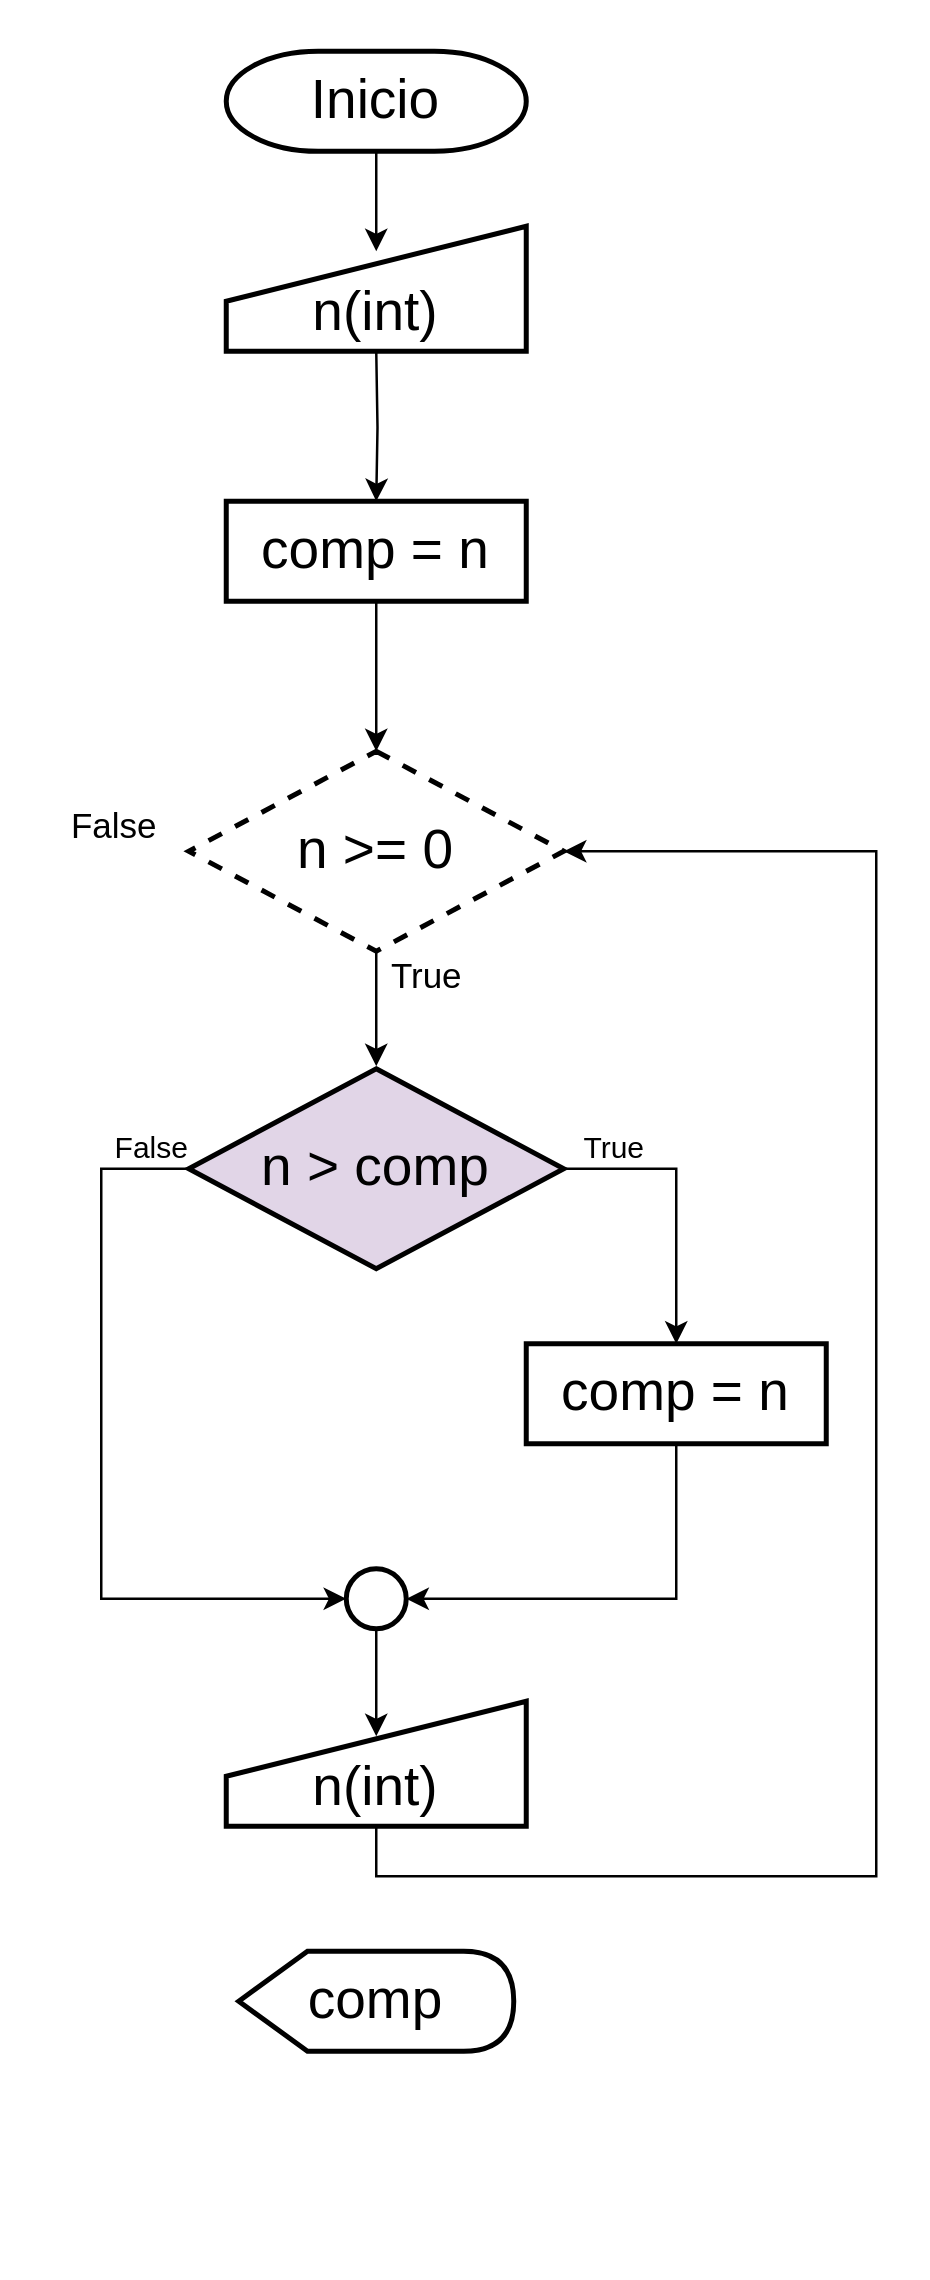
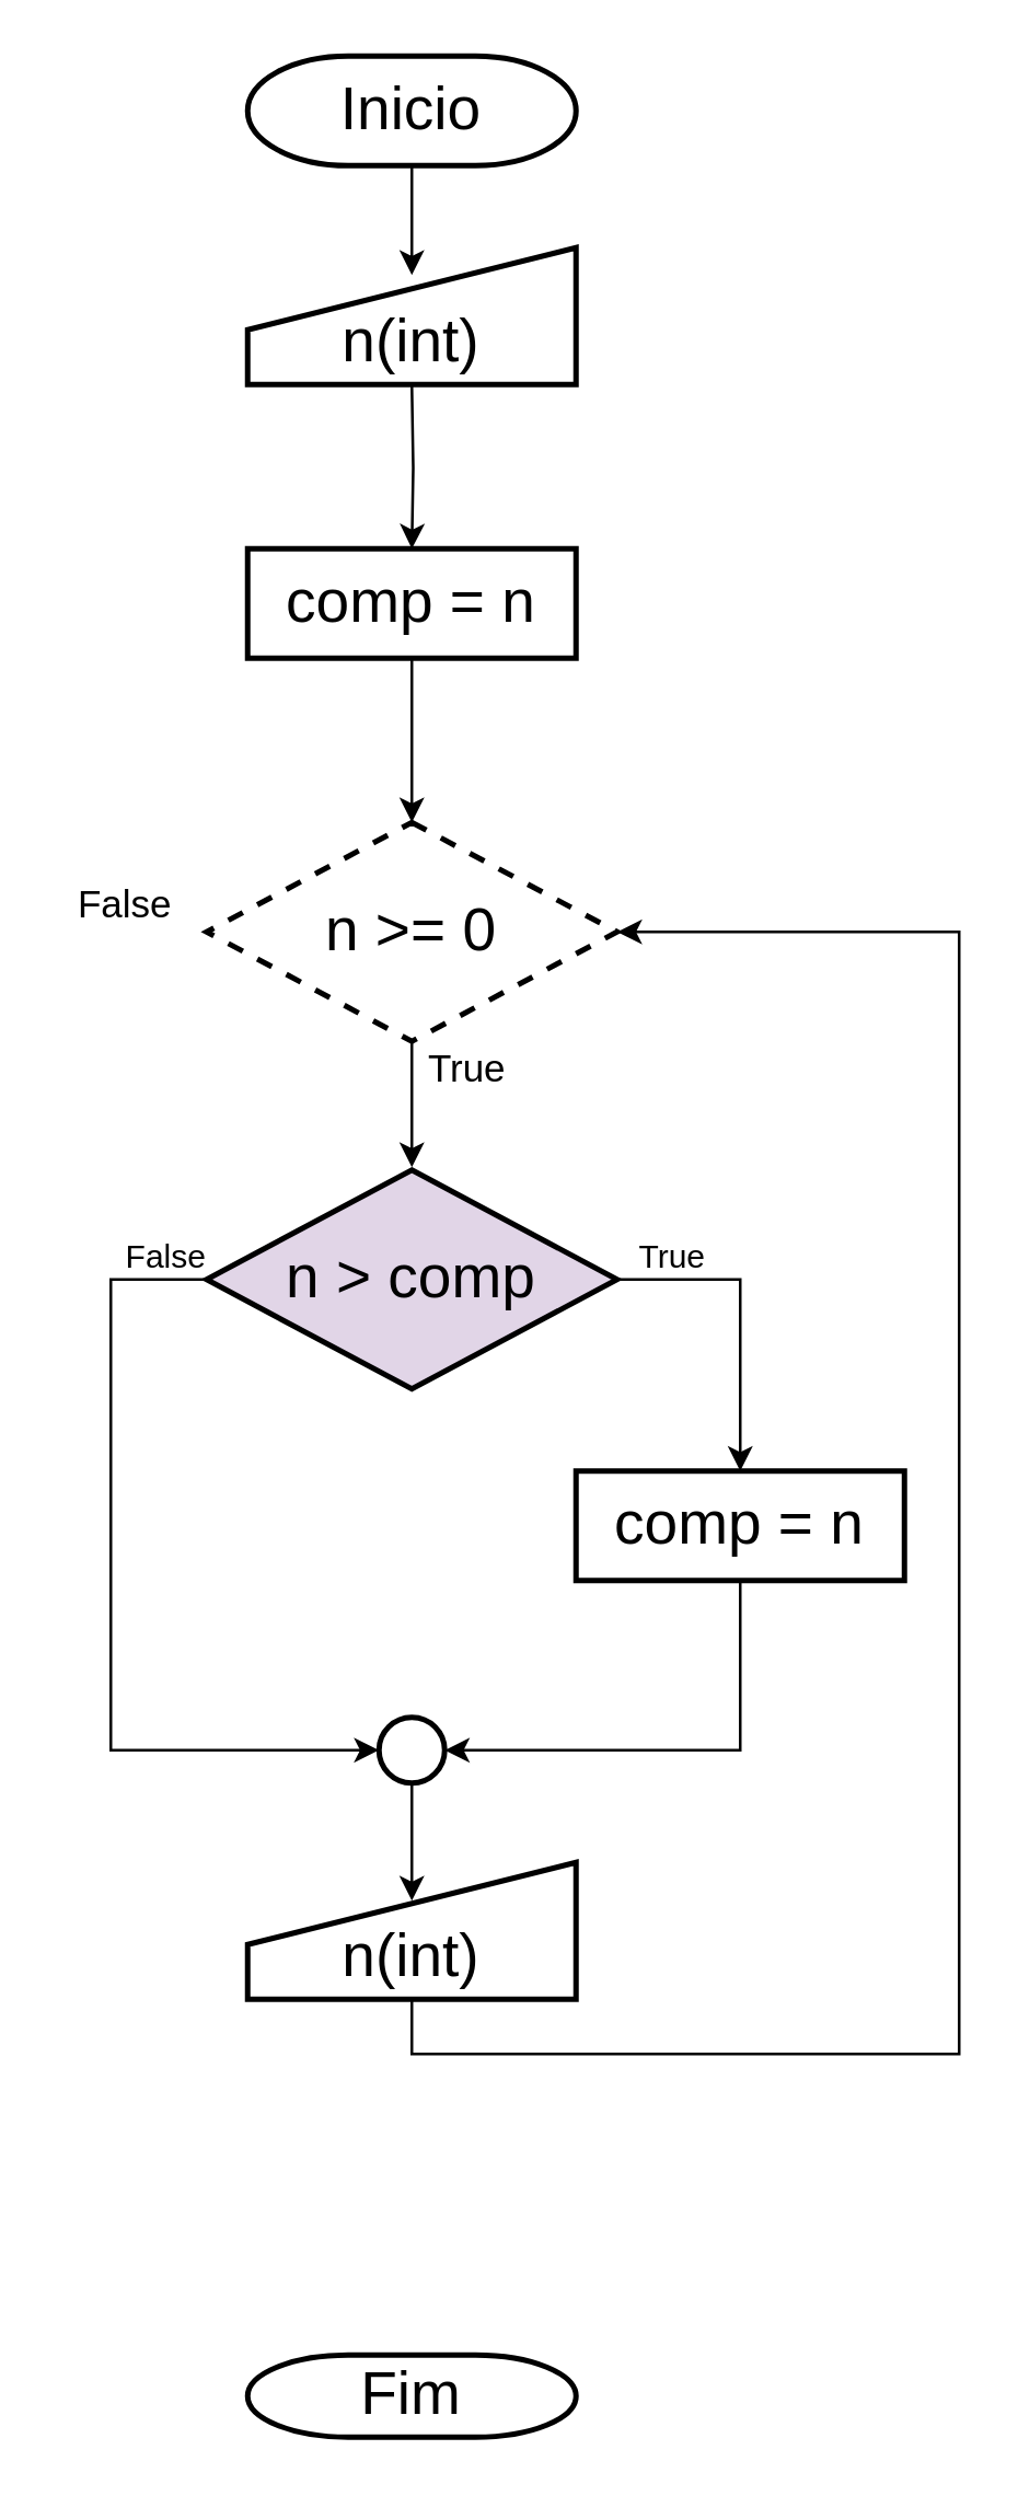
- <mxCell id="17" value="comp" style="shape=display;whiteSpace=wrap;html=1;strokeWidth=2;fontSize=22;" vertex="1" parent="1"><mxGeometry x="95" y="780" width="110" height="40" as="geometry" /></mxCell>
+ <mxCell id="24" value="Fim" style="strokeWidth=2;html=1;shape=mxgraph.flowchart.terminator;whiteSpace=wrap;fontSize=22;" vertex="1" parent="1"><mxGeometry x="90" y="860" width="120" height="30" as="geometry" /></mxCell>
